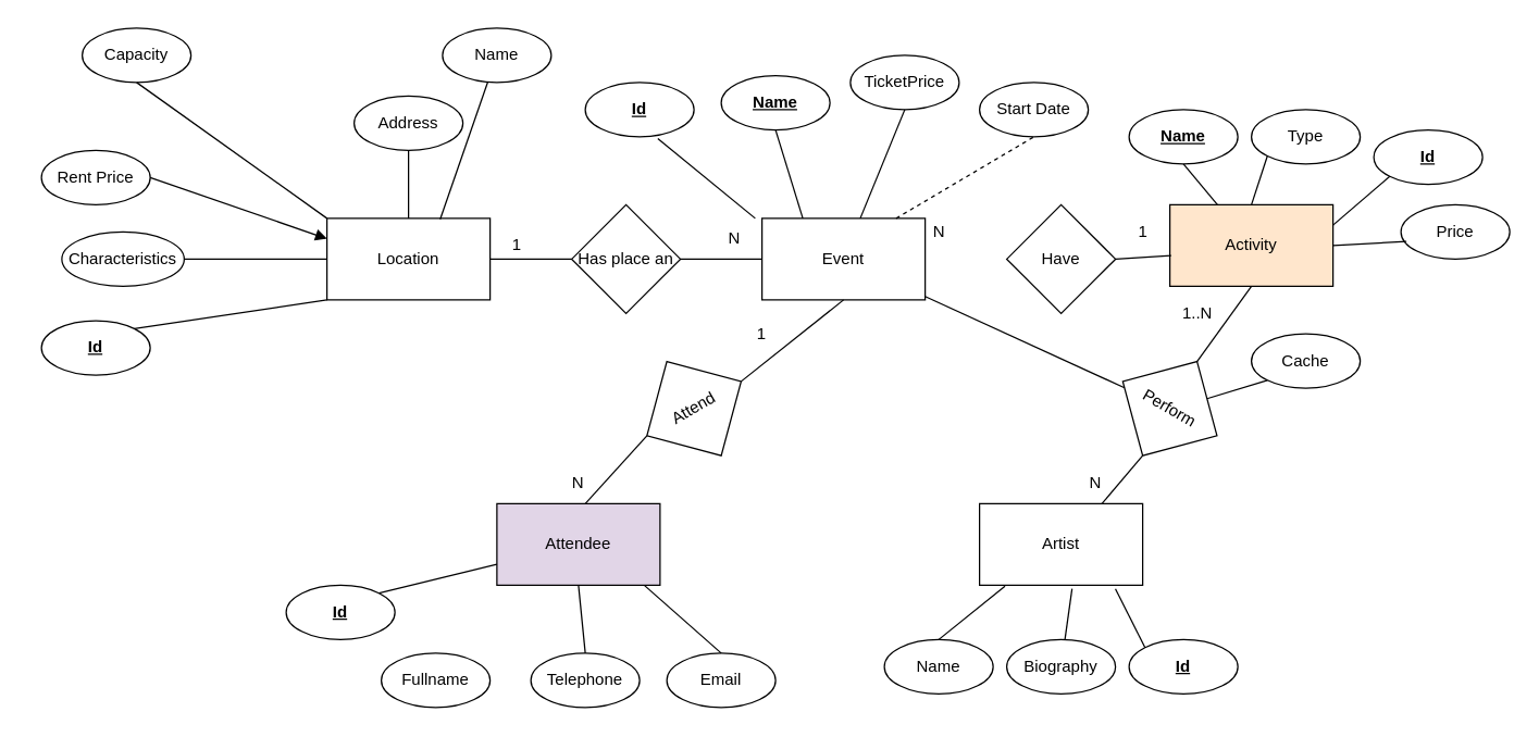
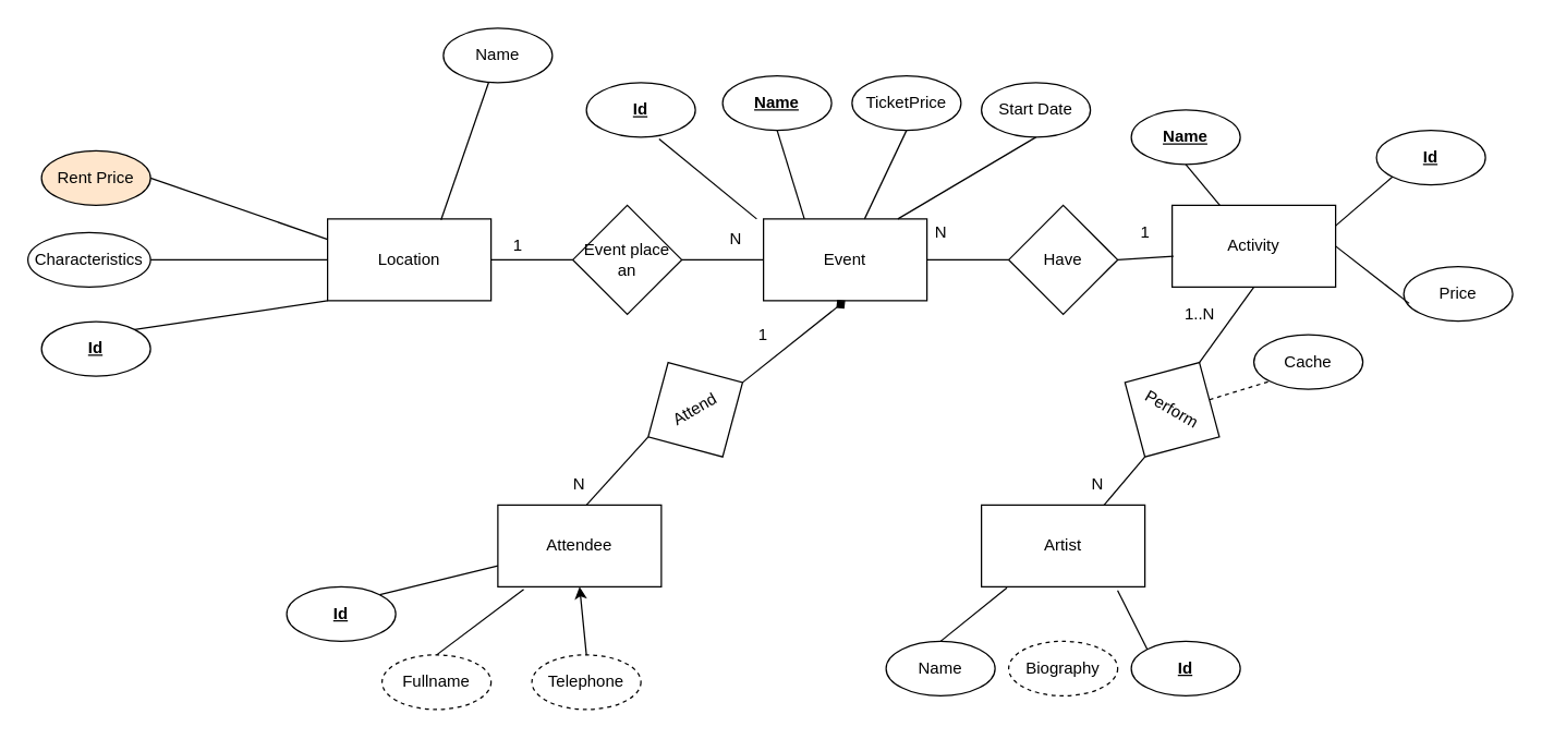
- <mxCell id="10" value="Capacity" style="ellipse;whiteSpace=wrap;html=1;" parent="1" vertex="1"><mxGeometry y="20" width="80" height="40" as="geometry" x="60" /></mxCell>
- <mxCell id="21" value="TicketPrice" style="ellipse;whiteSpace=wrap;html=1;" parent="1" vertex="1"><mxGeometry x="625" y="40" width="80" height="40" as="geometry" /></mxCell>
+ <mxCell id="21" value="TicketPrice" style="ellipse;whiteSpace=wrap;html=1;" parent="1" vertex="1"><mxGeometry x="625" y="55" width="80" height="40" as="geometry" /></mxCell>
- <mxCell id="15" value="Address" style="ellipse;whiteSpace=wrap;html=1;" parent="1" vertex="1"><mxGeometry x="260" y="70" width="80" height="40" as="geometry" /></mxCell>
- <mxCell id="24" value="Type" style="ellipse;whiteSpace=wrap;html=1;" parent="1" vertex="1"><mxGeometry x="920" y="80" width="80" height="40" as="geometry" /></mxCell>
- <mxCell id="11" value="" style="endArrow=none;html=1;entryX=0.5;entryY=1;entryDx=0;entryDy=0;exitX=0;exitY=0;exitDx=0;exitDy=0;" parent="1" source="3" target="10" edge="1"><mxGeometry width="50" height="50" relative="1" as="geometry"><mxPoint x="100" y="190" as="sourcePoint" /><mxPoint x="150" y="140" as="targetPoint" /></mxGeometry></mxCell>
- <mxCell id="14" value="Rent Price" style="ellipse;whiteSpace=wrap;html=1;" parent="1" vertex="1"><mxGeometry x="30" y="110" width="80" height="40" as="geometry" /></mxCell>
+ <mxCell id="14" value="Rent Price" style="ellipse;whiteSpace=wrap;html=1;fillColor=#ffe6cc;" parent="1" vertex="1"><mxGeometry x="30" y="110" width="80" height="40" as="geometry" /></mxCell>
- <mxCell id="46" value="" style="endArrow=none;html=1;entryX=0.5;entryY=1;entryDx=0;entryDy=0;exitX=0.822;exitY=0;exitDx=0;exitDy=0;exitPerimeter=0;dashed=1;" parent="1" source="2" target="45" edge="1"><mxGeometry width="50" height="50" relative="1" as="geometry"><mxPoint x="713.75" y="160" as="sourcePoint" /><mxPoint x="890" y="90" as="targetPoint" /></mxGeometry></mxCell>
+ <mxCell id="46" value="" style="endArrow=none;html=1;entryX=0.5;entryY=1;entryDx=0;entryDy=0;exitX=0.822;exitY=0;exitDx=0;exitDy=0;exitPerimeter=0;" parent="1" source="2" target="45" edge="1"><mxGeometry width="50" height="50" relative="1" as="geometry"><mxPoint x="713.75" y="160" as="sourcePoint" /><mxPoint x="890" y="90" as="targetPoint" /></mxGeometry></mxCell>
- <mxCell id="44" value="" style="endArrow=none;html=1;exitX=0.5;exitY=0;exitDx=0;exitDy=0;entryX=0;entryY=1;entryDx=0;entryDy=0;" parent="1" source="31" target="24" edge="1"><mxGeometry width="50" height="50" relative="1" as="geometry"><mxPoint x="990" y="160" as="sourcePoint" /><mxPoint x="1040" y="110" as="targetPoint" /></mxGeometry></mxCell>
- <mxCell id="18" value="" style="endArrow=none;html=1;entryX=0.5;entryY=0;entryDx=0;entryDy=0;exitX=0.5;exitY=1;exitDx=0;exitDy=0;" parent="1" source="15" target="3" edge="1"><mxGeometry width="50" height="50" relative="1" as="geometry"><mxPoint x="200" y="310" as="sourcePoint" /><mxPoint x="250" y="260" as="targetPoint" /></mxGeometry></mxCell>
- <mxCell id="69" value="Price" style="ellipse;whiteSpace=wrap;html=1;" vertex="1" parent="1"><mxGeometry x="1030" y="150" width="80" height="40" as="geometry" /></mxCell>
+ <mxCell id="69" value="Price" style="ellipse;whiteSpace=wrap;html=1;" vertex="1" parent="1"><mxGeometry x="1030" y="195" width="80" height="40" as="geometry" /></mxCell>
- <mxCell id="16" value="" style="endArrow=block;html=1;entryX=0;entryY=0.25;entryDx=0;entryDy=0;exitX=1;exitY=0.5;exitDx=0;exitDy=0;" parent="1" source="14" target="3" edge="1"><mxGeometry width="50" height="50" relative="1" as="geometry"><mxPoint x="140" y="200" as="sourcePoint" /><mxPoint x="190" y="150" as="targetPoint" /></mxGeometry></mxCell>
+ <mxCell id="16" value="" style="endArrow=none;html=1;entryX=0;entryY=0.25;entryDx=0;entryDy=0;exitX=1;exitY=0.5;exitDx=0;exitDy=0;" parent="1" source="14" target="3" edge="1"><mxGeometry width="50" height="50" relative="1" as="geometry"><mxPoint x="140" y="200" as="sourcePoint" /><mxPoint x="190" y="150" as="targetPoint" /></mxGeometry></mxCell>
- <mxCell id="31" value="Activity" style="rounded=0;whiteSpace=wrap;html=1;fillColor=#ffe6cc;" parent="1" vertex="1"><mxGeometry x="860" y="150" width="120" height="60" as="geometry" /></mxCell>
+ <mxCell id="31" value="Activity" style="rounded=0;whiteSpace=wrap;html=1;" parent="1" vertex="1"><mxGeometry x="860" y="150" width="120" height="60" as="geometry" /></mxCell>
- <mxCell id="13" value="Characteristics" style="ellipse;whiteSpace=wrap;html=1;" parent="1" vertex="1"><mxGeometry x="45" y="170" width="90" height="40" as="geometry" /></mxCell>
+ <mxCell id="13" value="Characteristics" style="ellipse;whiteSpace=wrap;html=1;" parent="1" vertex="1"><mxGeometry x="20" y="170" width="90" height="40" as="geometry" /></mxCell>
- <mxCell id="34" value="Has place an" style="rhombus;whiteSpace=wrap;html=1;" parent="1" vertex="1"><mxGeometry x="420" y="150" width="80" height="80" as="geometry" /></mxCell>
+ <mxCell id="34" value="Event place an" style="rhombus;whiteSpace=wrap;html=1;" parent="1" vertex="1"><mxGeometry x="420" y="150" width="80" height="80" as="geometry" /></mxCell>
- <mxCell id="41" value="" style="endArrow=none;html=1;entryX=0.5;entryY=1;entryDx=0;entryDy=0;exitX=1;exitY=0.5;exitDx=0;exitDy=0;" parent="1" source="39" target="2" edge="1"><mxGeometry width="50" height="50" relative="1" as="geometry"><mxPoint x="400" y="330" as="sourcePoint" /><mxPoint x="450" y="280" as="targetPoint" /></mxGeometry></mxCell>
+ <mxCell id="41" value="" style="endArrow=diamond;html=1;entryX=0.5;entryY=1;entryDx=0;entryDy=0;exitX=1;exitY=0.5;exitDx=0;exitDy=0;" parent="1" source="39" target="2" edge="1"><mxGeometry width="50" height="50" relative="1" as="geometry"><mxPoint x="400" y="330" as="sourcePoint" /><mxPoint x="450" y="280" as="targetPoint" /></mxGeometry></mxCell>
- <mxCell id="49" value="" style="endArrow=none;html=1;" parent="1" source="2" target="48" edge="1"><mxGeometry width="50" height="50" relative="1" as="geometry"><mxPoint x="650" y="280" as="sourcePoint" /><mxPoint x="700" y="230" as="targetPoint" /></mxGeometry></mxCell>
+ <mxCell id="49" value="" style="endArrow=none;html=1;entryX=0;entryY=0.5;entryDx=0;entryDy=0;" parent="1" source="2" target="47" edge="1"><mxGeometry width="50" height="50" relative="1" as="geometry"><mxPoint x="650" y="280" as="sourcePoint" /><mxPoint x="700" y="230" as="targetPoint" /></mxGeometry></mxCell>
- <mxCell id="58" value="" style="endArrow=none;html=1;exitX=1;exitY=0;exitDx=0;exitDy=0;entryX=0;entryY=1;entryDx=0;entryDy=0;" parent="1" source="48" target="57" edge="1"><mxGeometry width="50" height="50" relative="1" as="geometry"><mxPoint x="920" y="370" as="sourcePoint" /><mxPoint x="1040" y="330" as="targetPoint" /></mxGeometry></mxCell>
+ <mxCell id="58" value="" style="endArrow=none;html=1;exitX=1;exitY=0;exitDx=0;exitDy=0;entryX=0;entryY=1;entryDx=0;entryDy=0;dashed=1;" parent="1" source="48" target="57" edge="1"><mxGeometry width="50" height="50" relative="1" as="geometry"><mxPoint x="920" y="370" as="sourcePoint" /><mxPoint x="1040" y="330" as="targetPoint" /></mxGeometry></mxCell>
- <mxCell id="5" value="Attendee" style="rounded=0;whiteSpace=wrap;html=1;fillColor=#e1d5e7;" parent="1" vertex="1"><mxGeometry x="365" y="370" width="120" height="60" as="geometry" /></mxCell>
+ <mxCell id="5" value="Attendee" style="rounded=0;whiteSpace=wrap;html=1;" parent="1" vertex="1"><mxGeometry x="365" y="370" width="120" height="60" as="geometry" /></mxCell>
- <mxCell id="29" value="" style="endArrow=none;html=1;entryX=0.5;entryY=1;entryDx=0;entryDy=0;exitX=0.5;exitY=0;exitDx=0;exitDy=0;" parent="1" source="26" target="5" edge="1"><mxGeometry width="50" height="50" relative="1" as="geometry"><mxPoint x="350" y="610" as="sourcePoint" /><mxPoint x="400" y="560" as="targetPoint" /></mxGeometry></mxCell>
+ <mxCell id="29" value="" style="endArrow=classic;html=1;entryX=0.5;entryY=1;entryDx=0;entryDy=0;exitX=0.5;exitY=0;exitDx=0;exitDy=0;" parent="1" source="26" target="5" edge="1"><mxGeometry width="50" height="50" relative="1" as="geometry"><mxPoint x="350" y="610" as="sourcePoint" /><mxPoint x="400" y="560" as="targetPoint" /></mxGeometry></mxCell>
- <mxCell id="9" value="" style="endArrow=none;html=1;entryX=0.567;entryY=1.044;entryDx=0;entryDy=0;entryPerimeter=0;" parent="1" source="8" target="4" edge="1"><mxGeometry width="50" height="50" relative="1" as="geometry"><mxPoint x="610" y="460" as="sourcePoint" /><mxPoint x="660" y="410" as="targetPoint" /></mxGeometry></mxCell>
- <mxCell id="30" value="" style="endArrow=none;html=1;entryX=0.903;entryY=1;entryDx=0;entryDy=0;entryPerimeter=0;exitX=0.5;exitY=0;exitDx=0;exitDy=0;" parent="1" source="27" target="5" edge="1"><mxGeometry width="50" height="50" relative="1" as="geometry"><mxPoint x="370" y="640" as="sourcePoint" /><mxPoint x="420" y="590" as="targetPoint" /></mxGeometry></mxCell>
+ <mxCell id="28" value="" style="endArrow=none;html=1;entryX=0.158;entryY=1.033;entryDx=0;entryDy=0;entryPerimeter=0;exitX=0.5;exitY=0;exitDx=0;exitDy=0;" parent="1" source="25" target="5" edge="1"><mxGeometry width="50" height="50" relative="1" as="geometry"><mxPoint x="290" y="480" as="sourcePoint" /><mxPoint x="340" y="430" as="targetPoint" /></mxGeometry></mxCell>
- <mxCell id="8" value="Biography" style="ellipse;whiteSpace=wrap;html=1;" parent="1" vertex="1"><mxGeometry x="740" y="470" width="80" height="40" as="geometry" /></mxCell>
+ <mxCell id="8" value="Biography" style="ellipse;whiteSpace=wrap;html=1;dashed=1;" parent="1" vertex="1"><mxGeometry x="740" y="470" width="80" height="40" as="geometry" /></mxCell>
- <mxCell id="25" value="Fullname" style="ellipse;whiteSpace=wrap;html=1;" parent="1" vertex="1"><mxGeometry x="280" y="480" width="80" height="40" as="geometry" /></mxCell>
+ <mxCell id="25" value="Fullname" style="ellipse;whiteSpace=wrap;html=1;dashed=1;" parent="1" vertex="1"><mxGeometry x="280" y="480" width="80" height="40" as="geometry" /></mxCell>
- <mxCell id="26" value="Telephone" style="ellipse;whiteSpace=wrap;html=1;" parent="1" vertex="1"><mxGeometry x="390" y="480" width="80" height="40" as="geometry" /></mxCell>
+ <mxCell id="26" value="Telephone" style="ellipse;whiteSpace=wrap;html=1;dashed=1;" parent="1" vertex="1"><mxGeometry x="390" y="480" width="80" height="40" as="geometry" /></mxCell>
- <mxCell id="27" value="Email" style="ellipse;whiteSpace=wrap;html=1;" parent="1" vertex="1"><mxGeometry x="490" y="480" width="80" height="40" as="geometry" /></mxCell>
